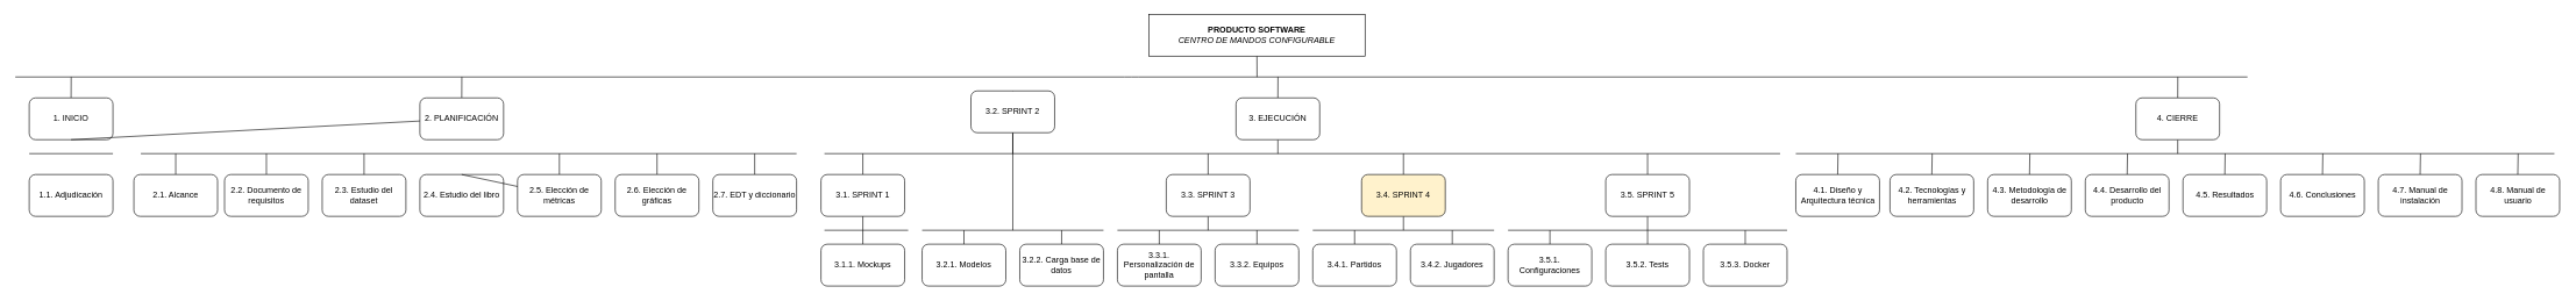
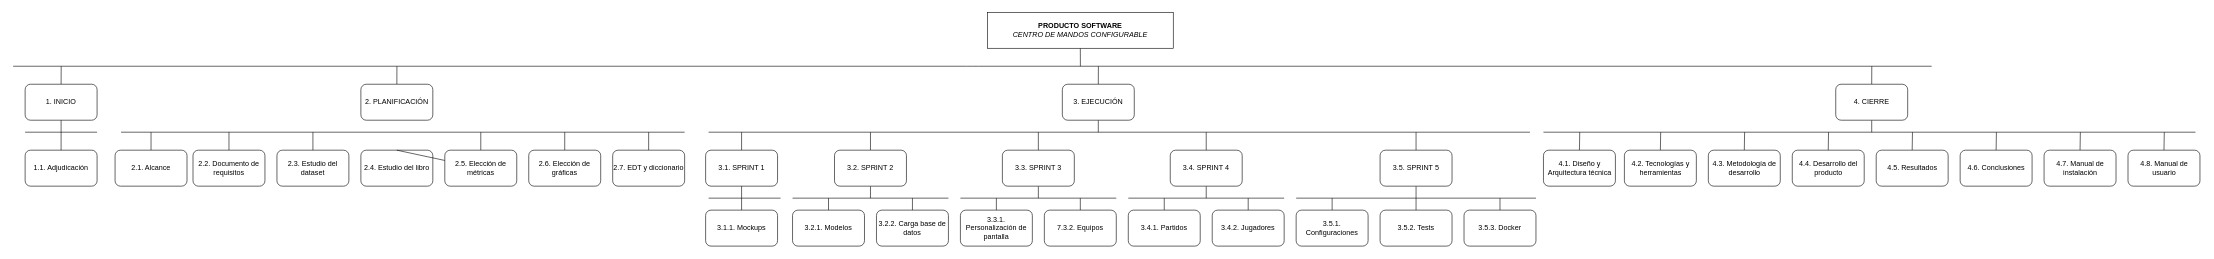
- <mxCell id="31" value="3.2. SPRINT 2" style="rounded=1;whiteSpace=wrap;html=1;" parent="1" vertex="1"><mxGeometry x="1390" y="130" width="120" height="60" as="geometry" /></mxCell>
+ <mxCell id="31" value="3.2. SPRINT 2" style="rounded=1;whiteSpace=wrap;html=1;" parent="1" vertex="1"><mxGeometry x="1390" y="250" width="120" height="60" as="geometry" /></mxCell>
- <mxCell id="78" value="" style="endArrow=none;html=1;exitX=0.5;exitY=1;exitDx=0;exitDy=0;" edge="1" parent="1" source="3" target="7"><mxGeometry width="50" height="50" relative="1" as="geometry"><mxPoint x="50" y="230" as="sourcePoint" /><mxPoint x="170" y="230" as="targetPoint" /></mxGeometry></mxCell>
+ <mxCell id="78" value="" style="endArrow=none;html=1;exitX=0.5;exitY=1;exitDx=0;exitDy=0;" edge="1" parent="1" source="3" target="14"><mxGeometry width="50" height="50" relative="1" as="geometry"><mxPoint x="50" y="230" as="sourcePoint" /><mxPoint x="170" y="230" as="targetPoint" /></mxGeometry></mxCell>
- <mxCell id="37" value="3.4. SPRINT 4" style="rounded=1;whiteSpace=wrap;html=1;fillColor=#fff2cc;" parent="1" vertex="1"><mxGeometry x="1950" y="250" width="120" height="60" as="geometry" /></mxCell>
+ <mxCell id="37" value="3.4. SPRINT 4" style="rounded=1;whiteSpace=wrap;html=1;" parent="1" vertex="1"><mxGeometry x="1950" y="250" width="120" height="60" as="geometry" /></mxCell>
- <mxCell id="50" value="3.3.2. Equipos" style="rounded=1;whiteSpace=wrap;html=1;" parent="1" vertex="1"><mxGeometry x="1740" y="350" width="120" height="60" as="geometry" /></mxCell>
+ <mxCell id="50" value="7.3.2. Equipos" style="rounded=1;whiteSpace=wrap;html=1;" parent="1" vertex="1"><mxGeometry x="1740" y="350" width="120" height="60" as="geometry" /></mxCell>
